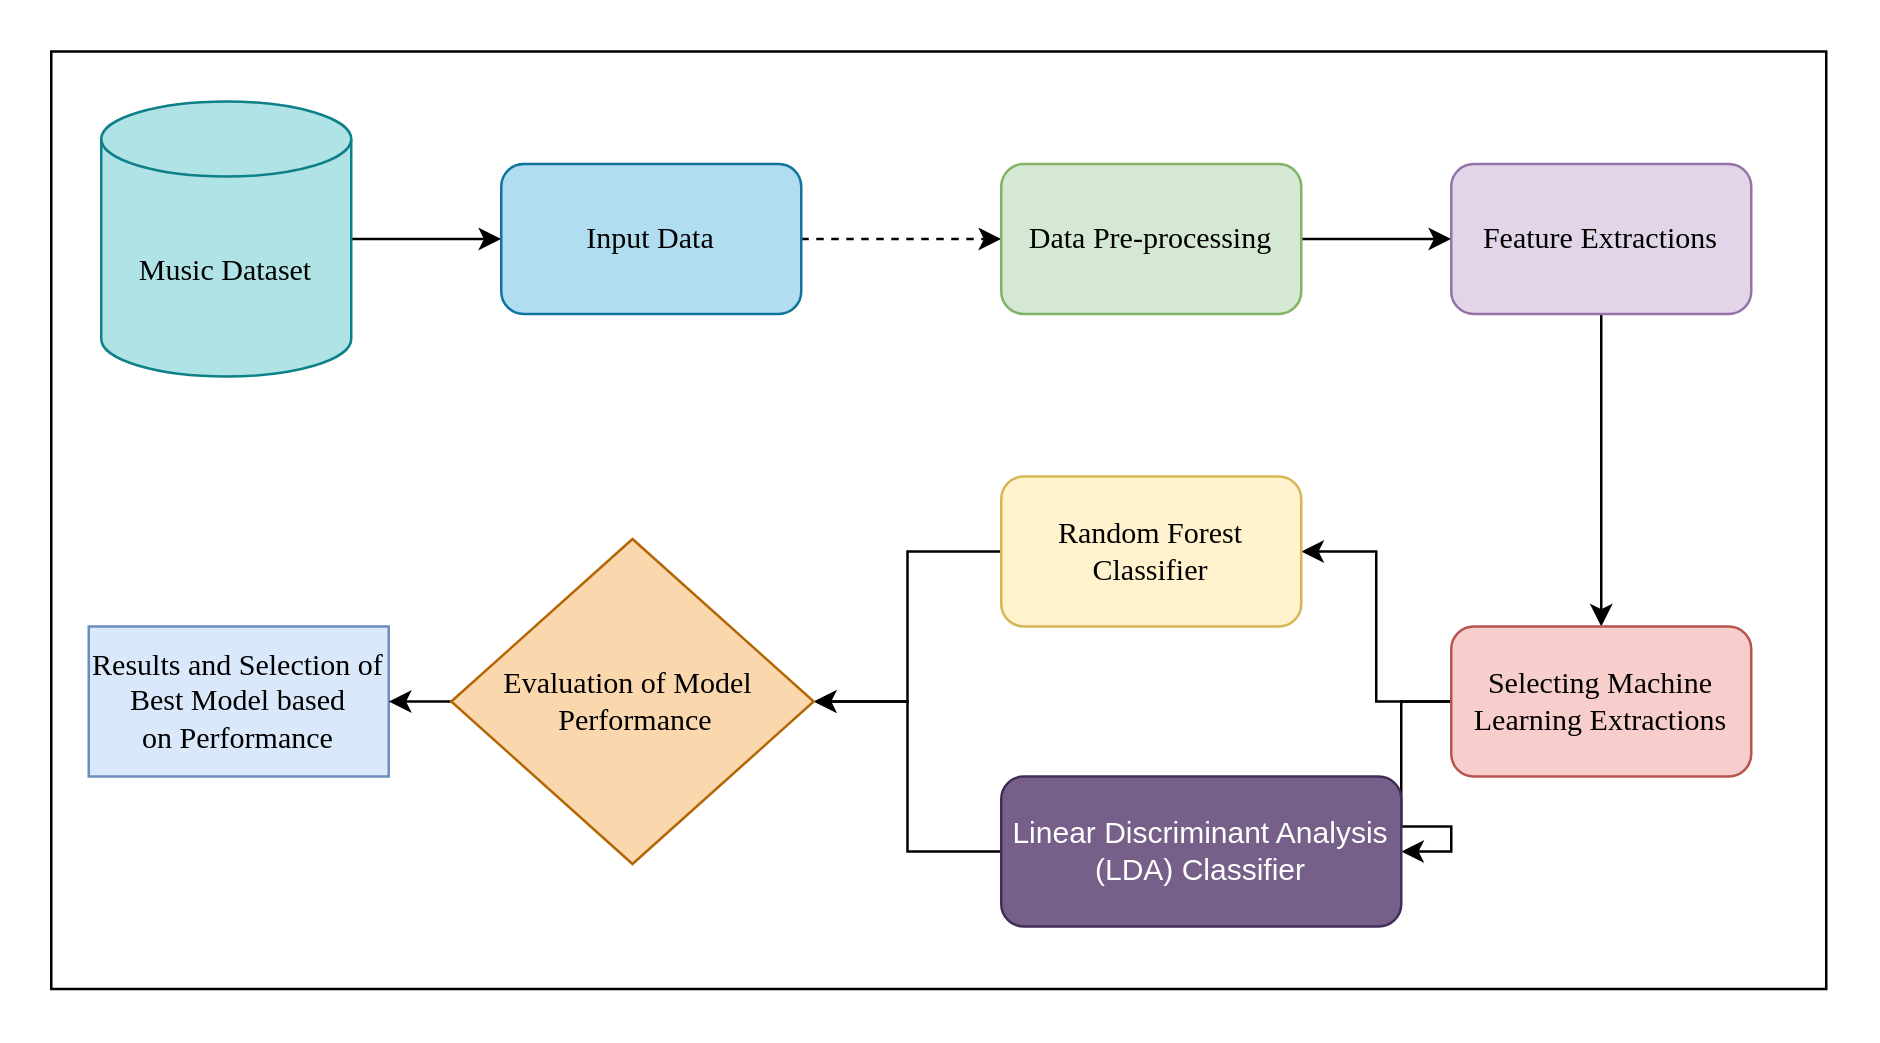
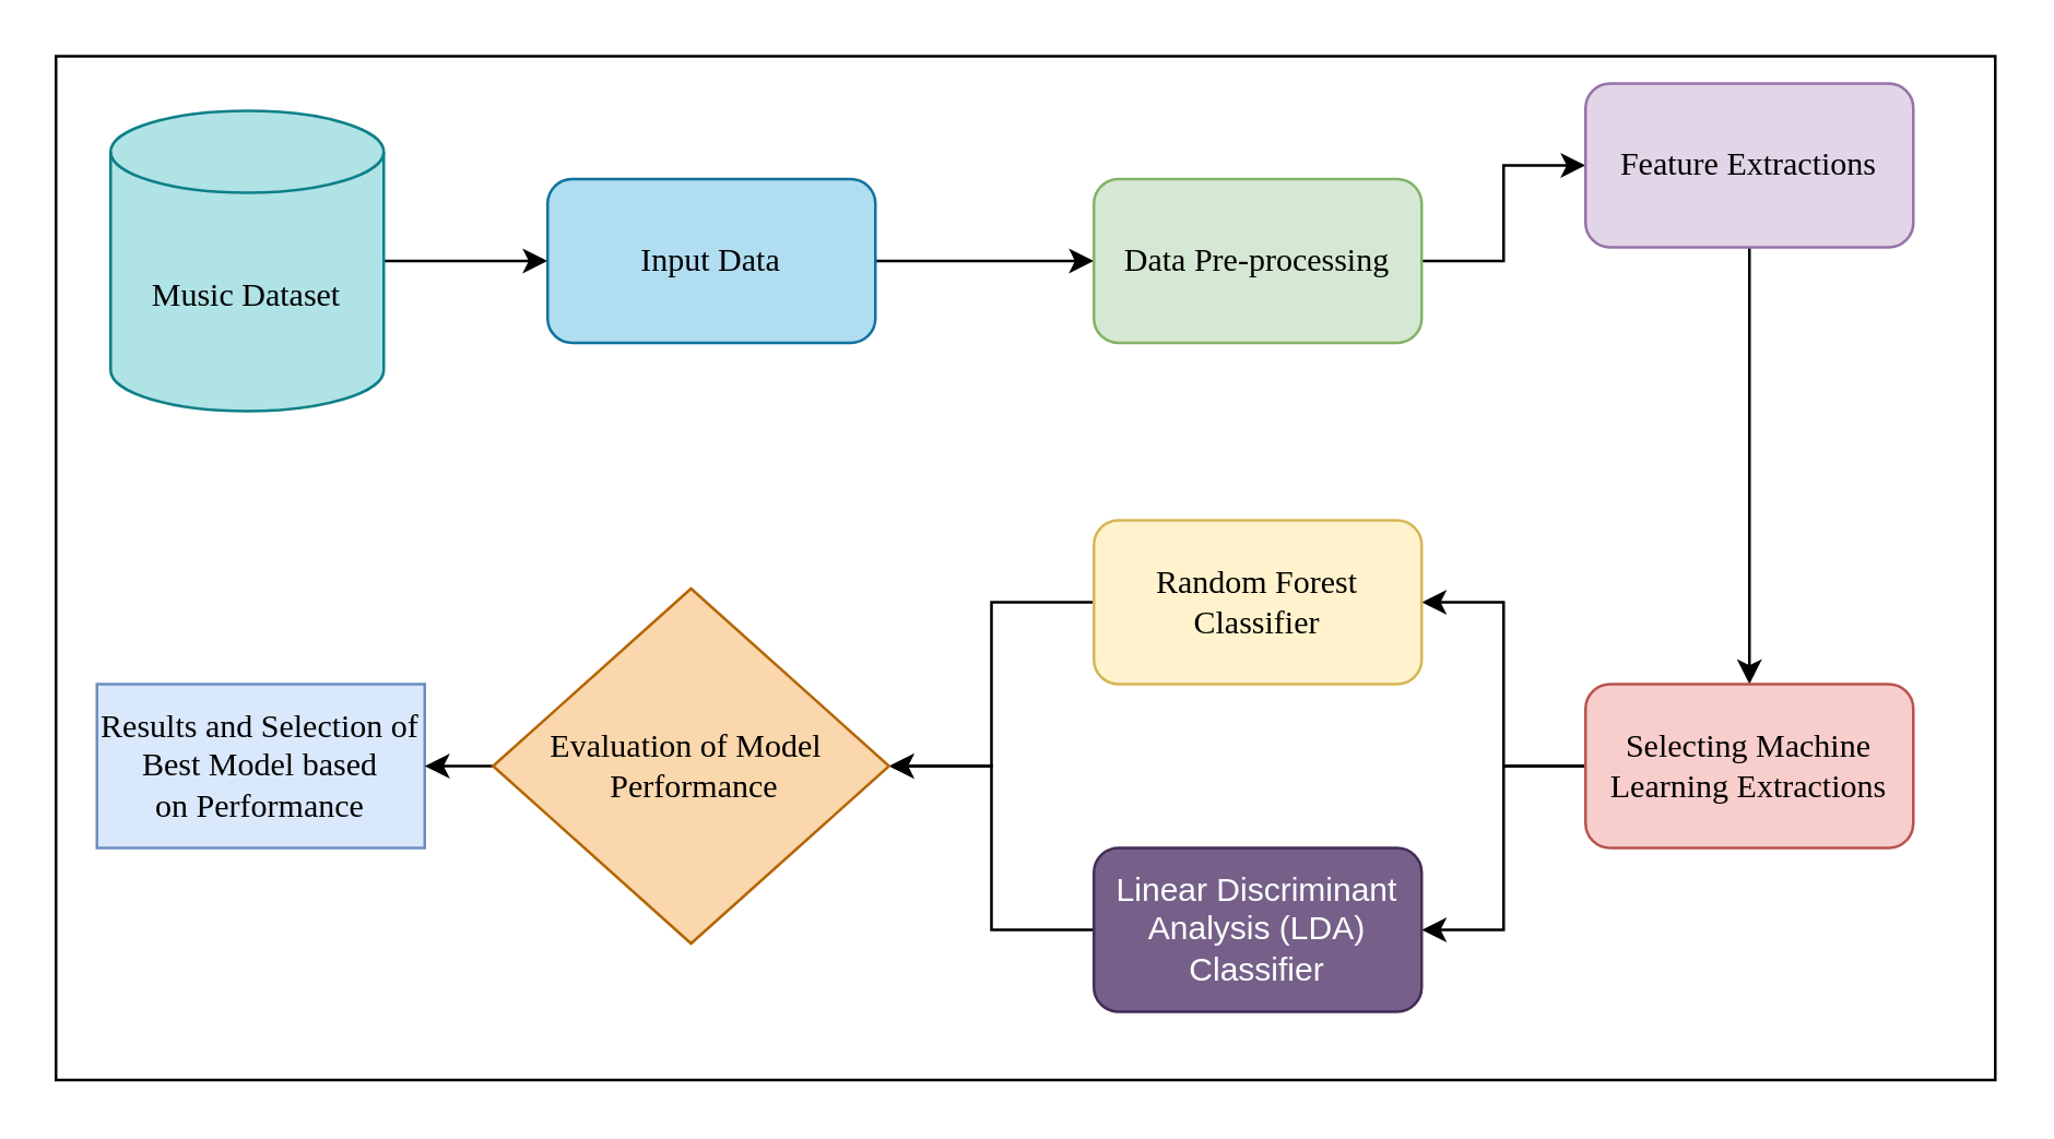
- <mxCell id="5" style="edgeStyle=orthogonalEdgeStyle;rounded=0;orthogonalLoop=1;jettySize=auto;html=1;exitX=1;exitY=0.5;exitDx=0;exitDy=0;entryX=0;entryY=0.5;entryDx=0;entryDy=0;dashed=1;" edge="1" parent="1" source="6" target="8"><mxGeometry relative="1" as="geometry" /></mxCell>
+ <mxCell id="5" style="edgeStyle=orthogonalEdgeStyle;rounded=0;orthogonalLoop=1;jettySize=auto;html=1;exitX=1;exitY=0.5;exitDx=0;exitDy=0;entryX=0;entryY=0.5;entryDx=0;entryDy=0;" edge="1" parent="1" source="6" target="8"><mxGeometry relative="1" as="geometry" /></mxCell>
- <mxCell id="10" value="&lt;font face=&quot;Times New Roman&quot;&gt;Feature Extractions&lt;/font&gt;" style="rounded=1;whiteSpace=wrap;html=1;fillColor=#e1d5e7;strokeColor=#9673a6;" vertex="1" parent="1"><mxGeometry x="580" y="65" width="120" height="60" as="geometry" /></mxCell>
+ <mxCell id="10" value="&lt;font face=&quot;Times New Roman&quot;&gt;Feature Extractions&lt;/font&gt;" style="rounded=1;whiteSpace=wrap;html=1;fillColor=#e1d5e7;strokeColor=#9673a6;" vertex="1" parent="1"><mxGeometry x="580" y="30" width="120" height="60" as="geometry" /></mxCell>
- <mxCell id="17" value="Linear Discriminant Analysis (LDA) Classifier" style="rounded=1;whiteSpace=wrap;html=1;fillColor=#76608a;strokeColor=#432D57;fontColor=#ffffff;" vertex="1" parent="1"><mxGeometry x="400" y="310" width="160" height="60" as="geometry" /></mxCell>
+ <mxCell id="17" value="Linear Discriminant Analysis (LDA) Classifier" style="rounded=1;whiteSpace=wrap;html=1;fillColor=#76608a;strokeColor=#432D57;fontColor=#ffffff;" vertex="1" parent="1"><mxGeometry x="400" y="310" width="120" height="60" as="geometry" /></mxCell>
